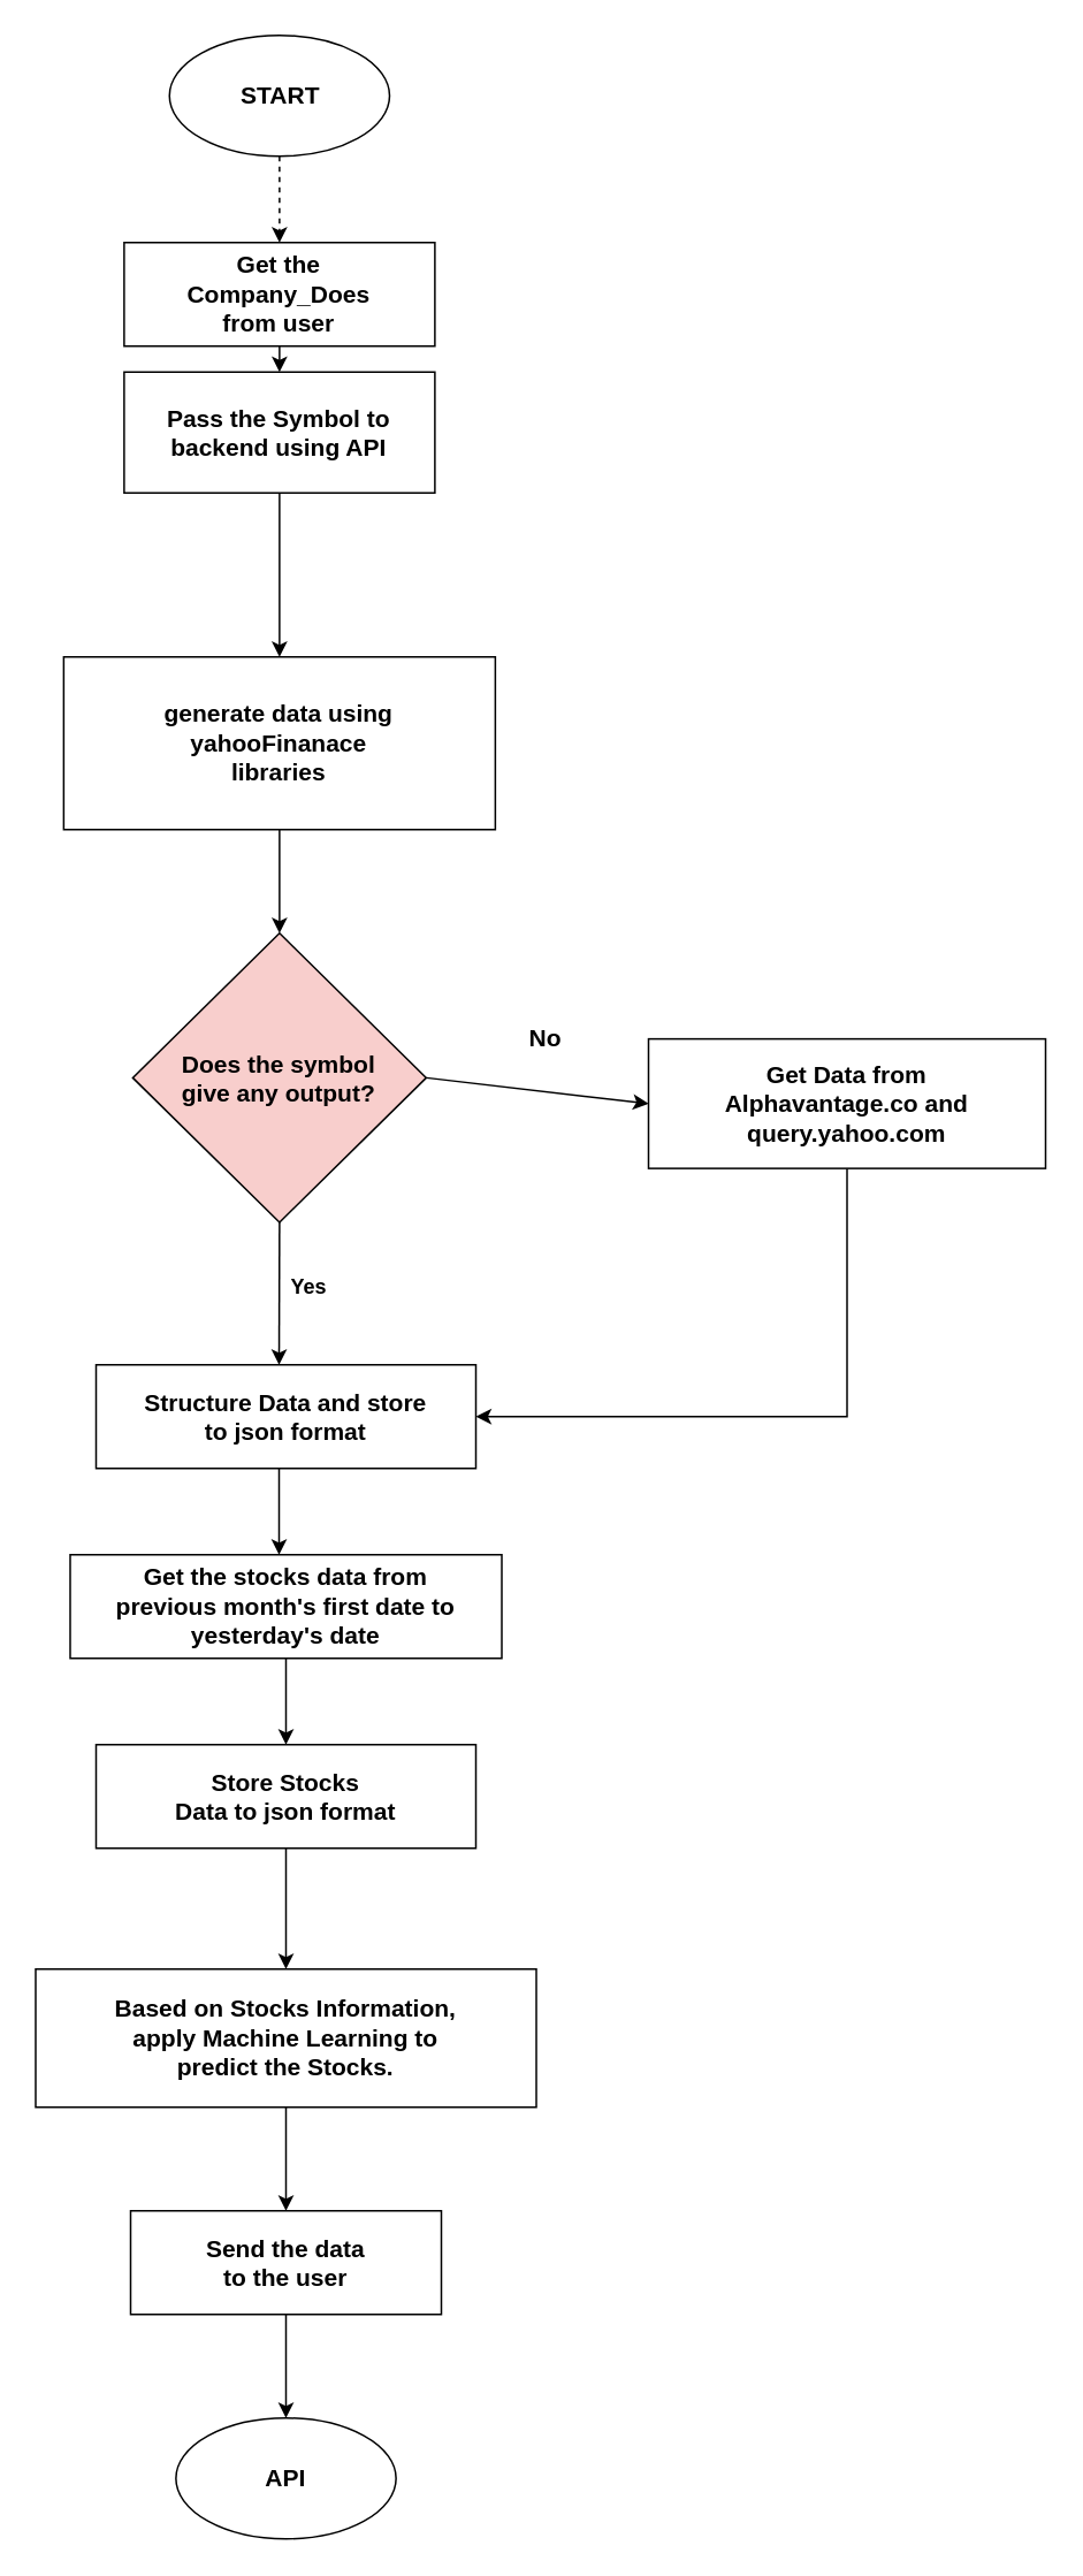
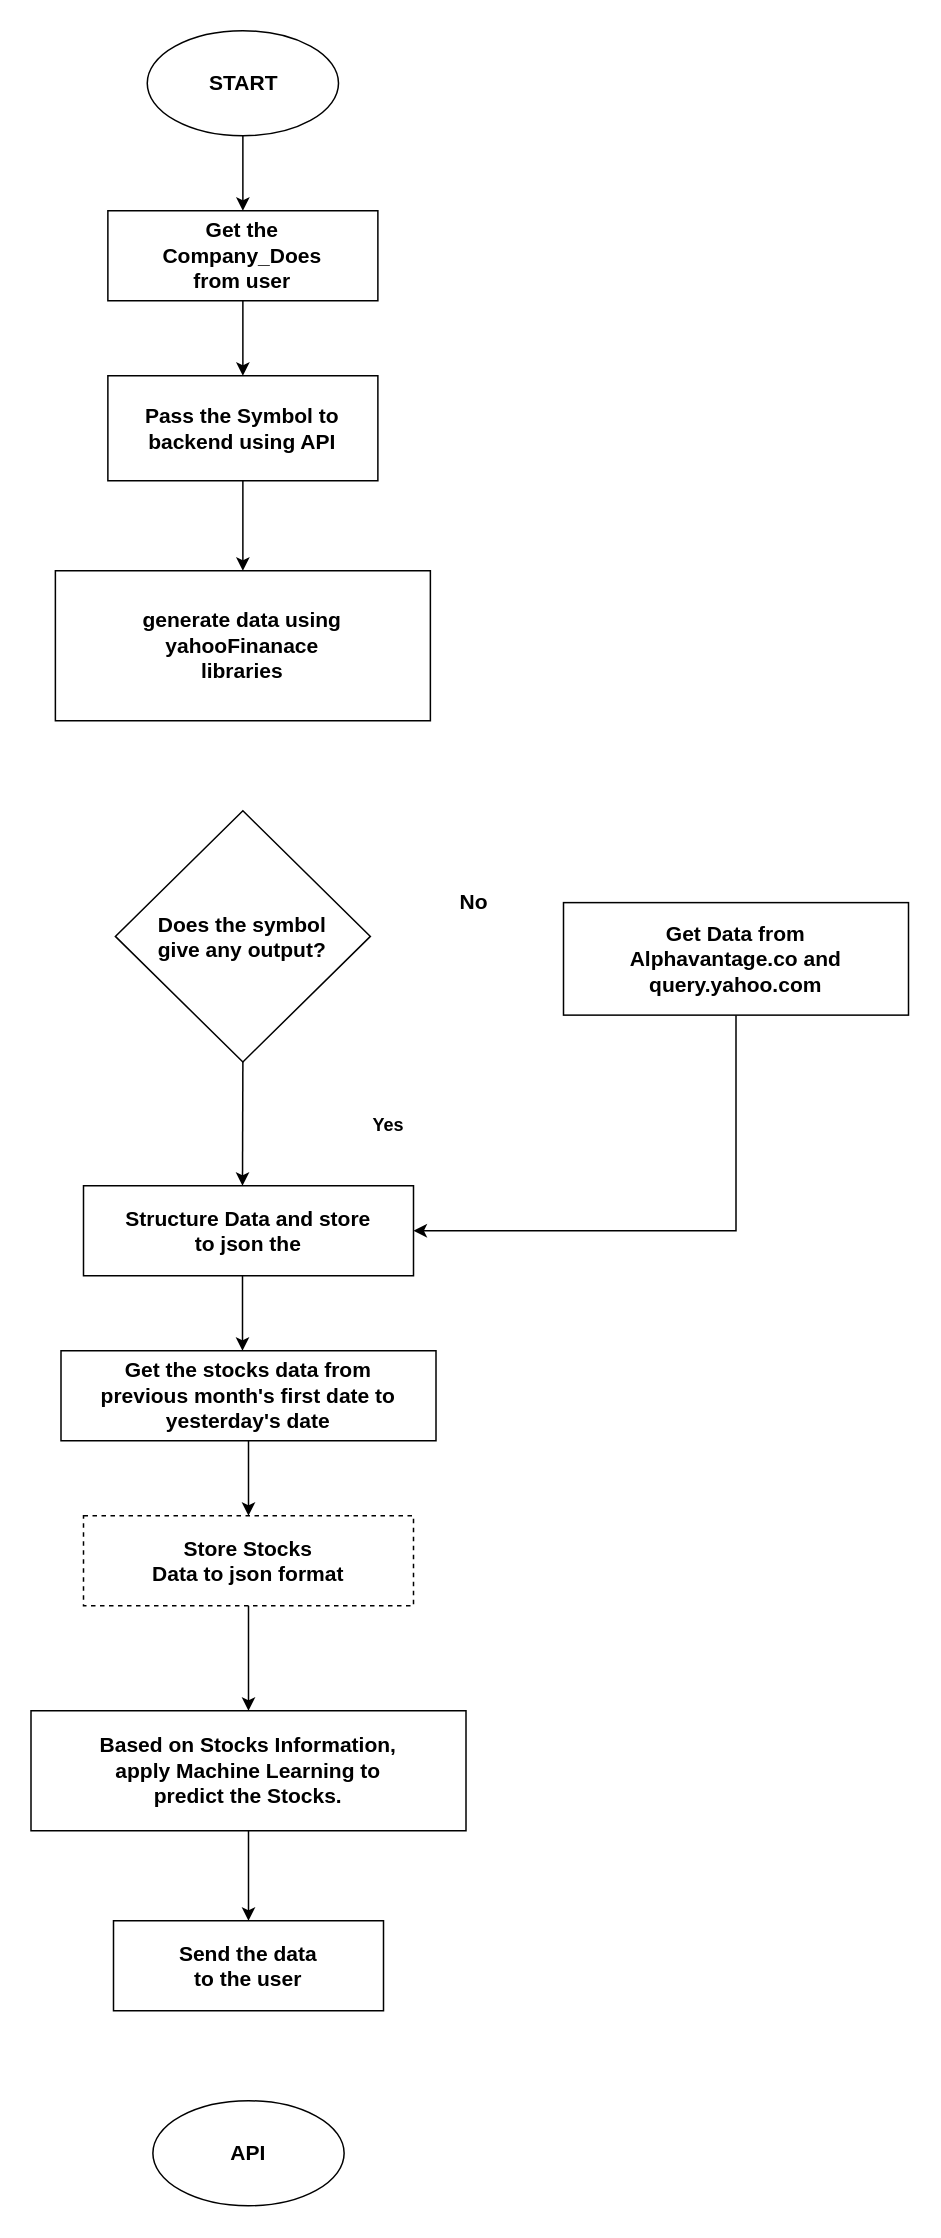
- <mxCell id="2" style="edgeStyle=orthogonalEdgeStyle;rounded=0;orthogonalLoop=1;jettySize=auto;html=1;exitX=0.5;exitY=1;exitDx=0;exitDy=0;entryX=0.5;entryY=0;entryDx=0;entryDy=0;dashed=1;" edge="1" parent="1" source="3" target="4"><mxGeometry relative="1" as="geometry" /></mxCell>
+ <mxCell id="2" style="edgeStyle=orthogonalEdgeStyle;rounded=0;orthogonalLoop=1;jettySize=auto;html=1;exitX=0.5;exitY=1;exitDx=0;exitDy=0;entryX=0.5;entryY=0;entryDx=0;entryDy=0;" edge="1" parent="1" source="3" target="4"><mxGeometry relative="1" as="geometry" /></mxCell>
- <mxCell id="17" value="&lt;b&gt;&lt;font style=&quot;font-size: 14px;&quot;&gt;Pass the Symbol to backend using API&lt;/font&gt;&lt;/b&gt;" style="rounded=0;whiteSpace=wrap;html=1;" vertex="1" parent="1"><mxGeometry x="71.25" y="215" width="180" height="70" as="geometry" /></mxCell>
+ <mxCell id="17" value="&lt;b&gt;&lt;font style=&quot;font-size: 14px;&quot;&gt;Pass the Symbol to backend using API&lt;/font&gt;&lt;/b&gt;" style="rounded=0;whiteSpace=wrap;html=1;" vertex="1" parent="1"><mxGeometry x="71.25" y="250" width="180" height="70" as="geometry" /></mxCell>
- <mxCell id="21" value="" style="endArrow=classic;html=1;rounded=0;exitX=0.5;exitY=1;exitDx=0;exitDy=0;entryX=0.5;entryY=0;entryDx=0;entryDy=0;" edge="1" parent="1" source="5" target="6"><mxGeometry width="50" height="50" relative="1" as="geometry"><mxPoint x="385" y="590" as="sourcePoint" /><mxPoint x="435" y="540" as="targetPoint" /></mxGeometry></mxCell>
- <mxCell id="6" value="&lt;b&gt;&lt;font style=&quot;font-size: 14px;&quot;&gt;Does the symbol &lt;br&gt;give any output?&lt;/font&gt;&lt;/b&gt;" style="rhombus;whiteSpace=wrap;html=1;fillColor=#f8cecc;" vertex="1" parent="1"><mxGeometry x="76.25" y="540" width="170" height="167.5" as="geometry" /></mxCell>
+ <mxCell id="6" value="&lt;b&gt;&lt;font style=&quot;font-size: 14px;&quot;&gt;Does the symbol &lt;br&gt;give any output?&lt;/font&gt;&lt;/b&gt;" style="rhombus;whiteSpace=wrap;html=1;" vertex="1" parent="1"><mxGeometry x="76.25" y="540" width="170" height="167.5" as="geometry" /></mxCell>
- <mxCell id="22" value="" style="endArrow=classic;html=1;rounded=0;exitX=1;exitY=0.5;exitDx=0;exitDy=0;entryX=0;entryY=0.5;entryDx=0;entryDy=0;" edge="1" parent="1" source="6" target="9"><mxGeometry width="50" height="50" relative="1" as="geometry"><mxPoint x="345" y="740" as="sourcePoint" /><mxPoint x="395" y="690" as="targetPoint" /></mxGeometry></mxCell>
- <mxCell id="10" value="&lt;b&gt;&lt;font style=&quot;font-size: 12px;&quot;&gt;Yes&lt;/font&gt;&lt;/b&gt;" style="text;html=1;align=center;verticalAlign=middle;resizable=0;points=[];autosize=1;strokeColor=none;fillColor=none;" vertex="1" parent="1"><mxGeometry x="157.5" y="730" width="40" height="30" as="geometry" /></mxCell>
+ <mxCell id="10" value="&lt;b&gt;&lt;font style=&quot;font-size: 12px;&quot;&gt;Yes&lt;/font&gt;&lt;/b&gt;" style="text;html=1;align=center;verticalAlign=middle;resizable=0;points=[];autosize=1;strokeColor=none;fillColor=none;" vertex="1" parent="1"><mxGeometry x="237.5" y="735" width="40" height="30" as="geometry" /></mxCell>
- <mxCell id="12" value="&lt;font style=&quot;font-size: 14px;&quot;&gt;&lt;b&gt;Structure Data and store &lt;br&gt;to json format&lt;/b&gt;&lt;/font&gt;" style="rounded=0;whiteSpace=wrap;html=1;" vertex="1" parent="1"><mxGeometry x="55" y="790" width="220" height="60" as="geometry" /></mxCell>
+ <mxCell id="12" value="&lt;font style=&quot;font-size: 14px;&quot;&gt;&lt;b&gt;Structure Data and store &lt;br&gt;to json the&lt;/b&gt;&lt;/font&gt;" style="rounded=0;whiteSpace=wrap;html=1;" vertex="1" parent="1"><mxGeometry x="55" y="790" width="220" height="60" as="geometry" /></mxCell>
- <mxCell id="14" value="&lt;font style=&quot;font-size: 14px;&quot;&gt;&lt;b&gt;Store Stocks &lt;br&gt;Data to json format&lt;/b&gt;&lt;/font&gt;" style="rounded=0;whiteSpace=wrap;html=1;" vertex="1" parent="1"><mxGeometry x="55" y="1010" width="220" height="60" as="geometry" /></mxCell>
+ <mxCell id="14" value="&lt;font style=&quot;font-size: 14px;&quot;&gt;&lt;b&gt;Store Stocks &lt;br&gt;Data to json format&lt;/b&gt;&lt;/font&gt;" style="rounded=0;whiteSpace=wrap;html=1;dashed=1;" vertex="1" parent="1"><mxGeometry x="55" y="1010" width="220" height="60" as="geometry" /></mxCell>
- <mxCell id="27" value="" style="endArrow=classic;html=1;rounded=0;exitX=0.5;exitY=1;exitDx=0;exitDy=0;entryX=0.5;entryY=0;entryDx=0;entryDy=0;" edge="1" parent="1" source="16" target="18"><mxGeometry width="50" height="50" relative="1" as="geometry"><mxPoint x="305" y="1510" as="sourcePoint" /><mxPoint x="355" y="1460" as="targetPoint" /></mxGeometry></mxCell>
